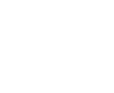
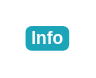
+ <mxCell id="2" value="Info" style="html=1;shadow=0;dashed=0;shape=mxgraph.bootstrap.rrect;rSize=5;strokeColor=none;strokeWidth=1;fillColor=#1CA5B8;fontColor=#FFFFFF;whiteSpace=wrap;align=left;verticalAlign=middle;spacingLeft=0;fontStyle=1;fontSize=14;spacing=5;" vertex="1" parent="1"><mxGeometry x="20" y="20" width="35" height="20" as="geometry" /></mxCell>
